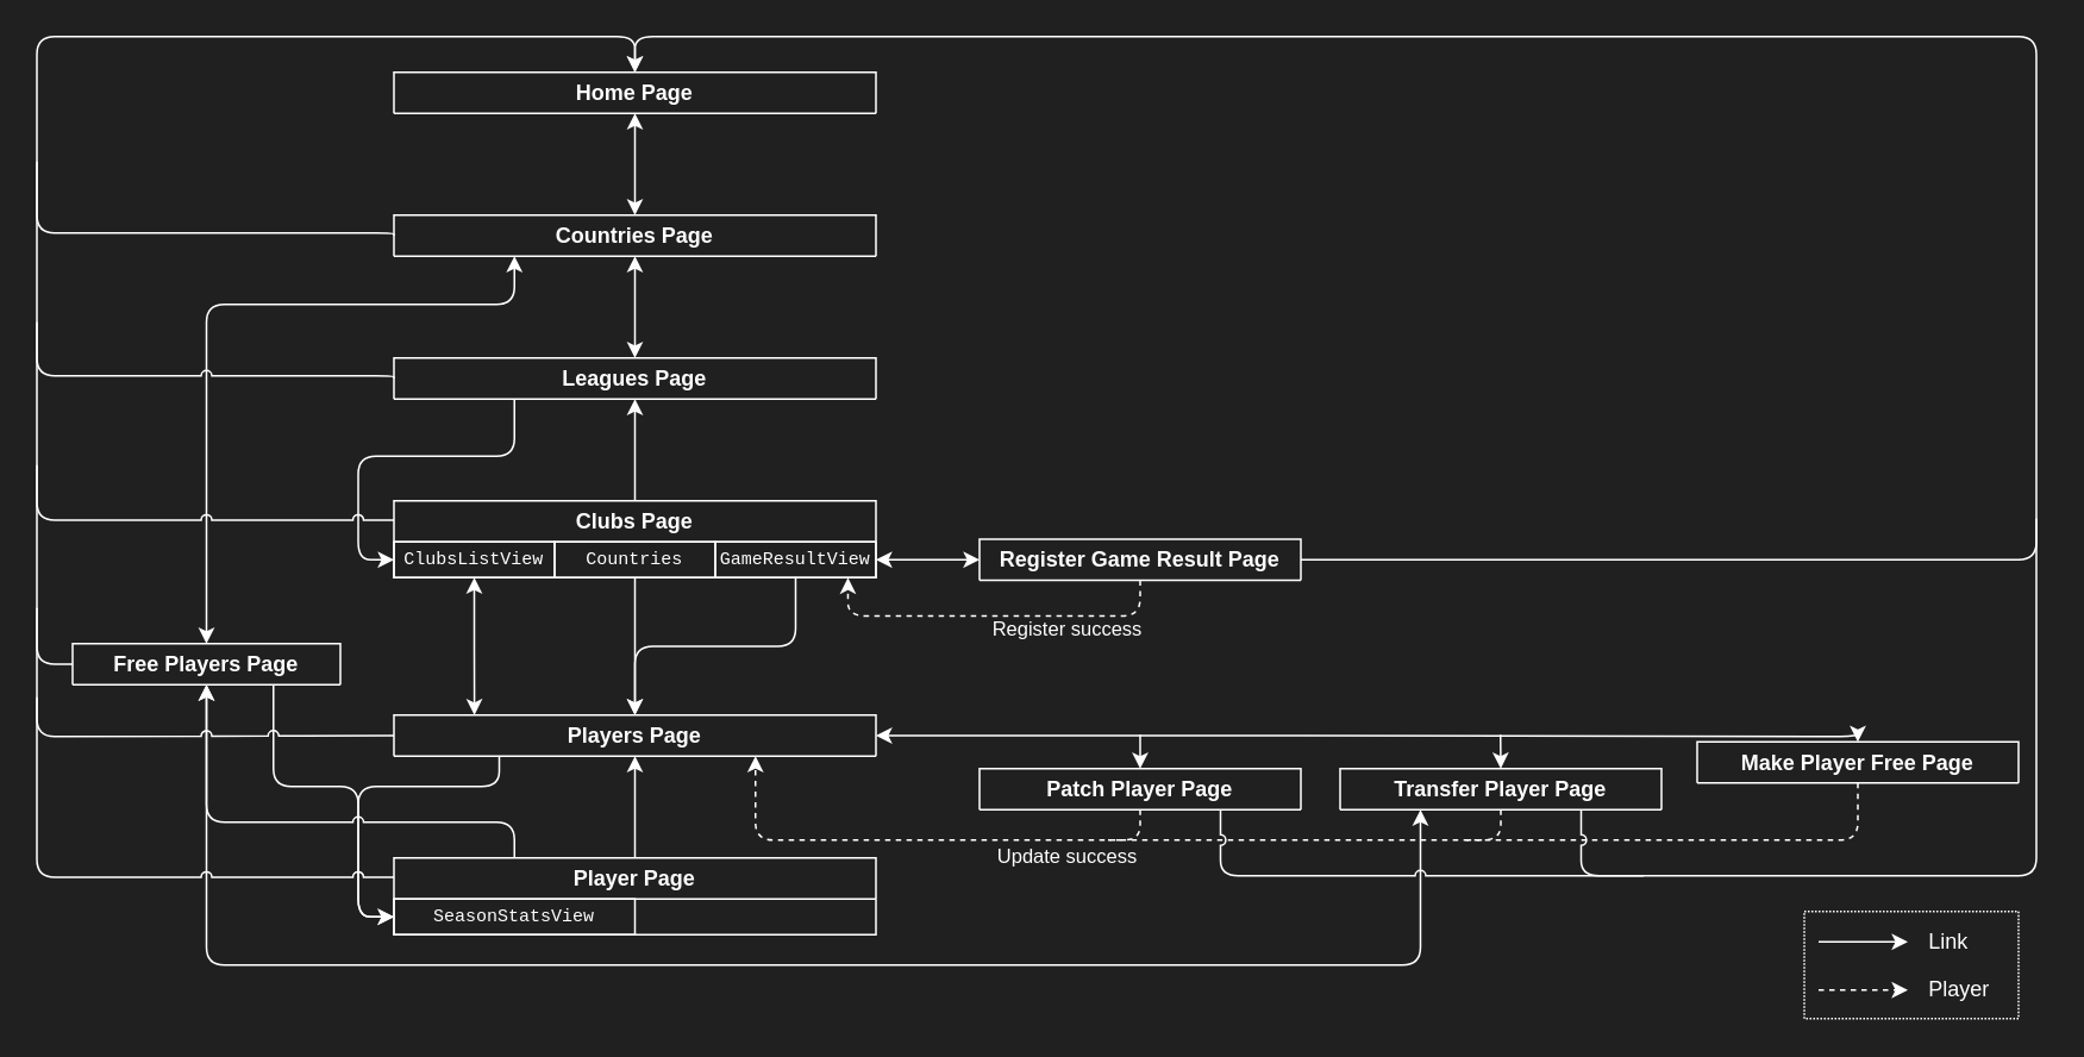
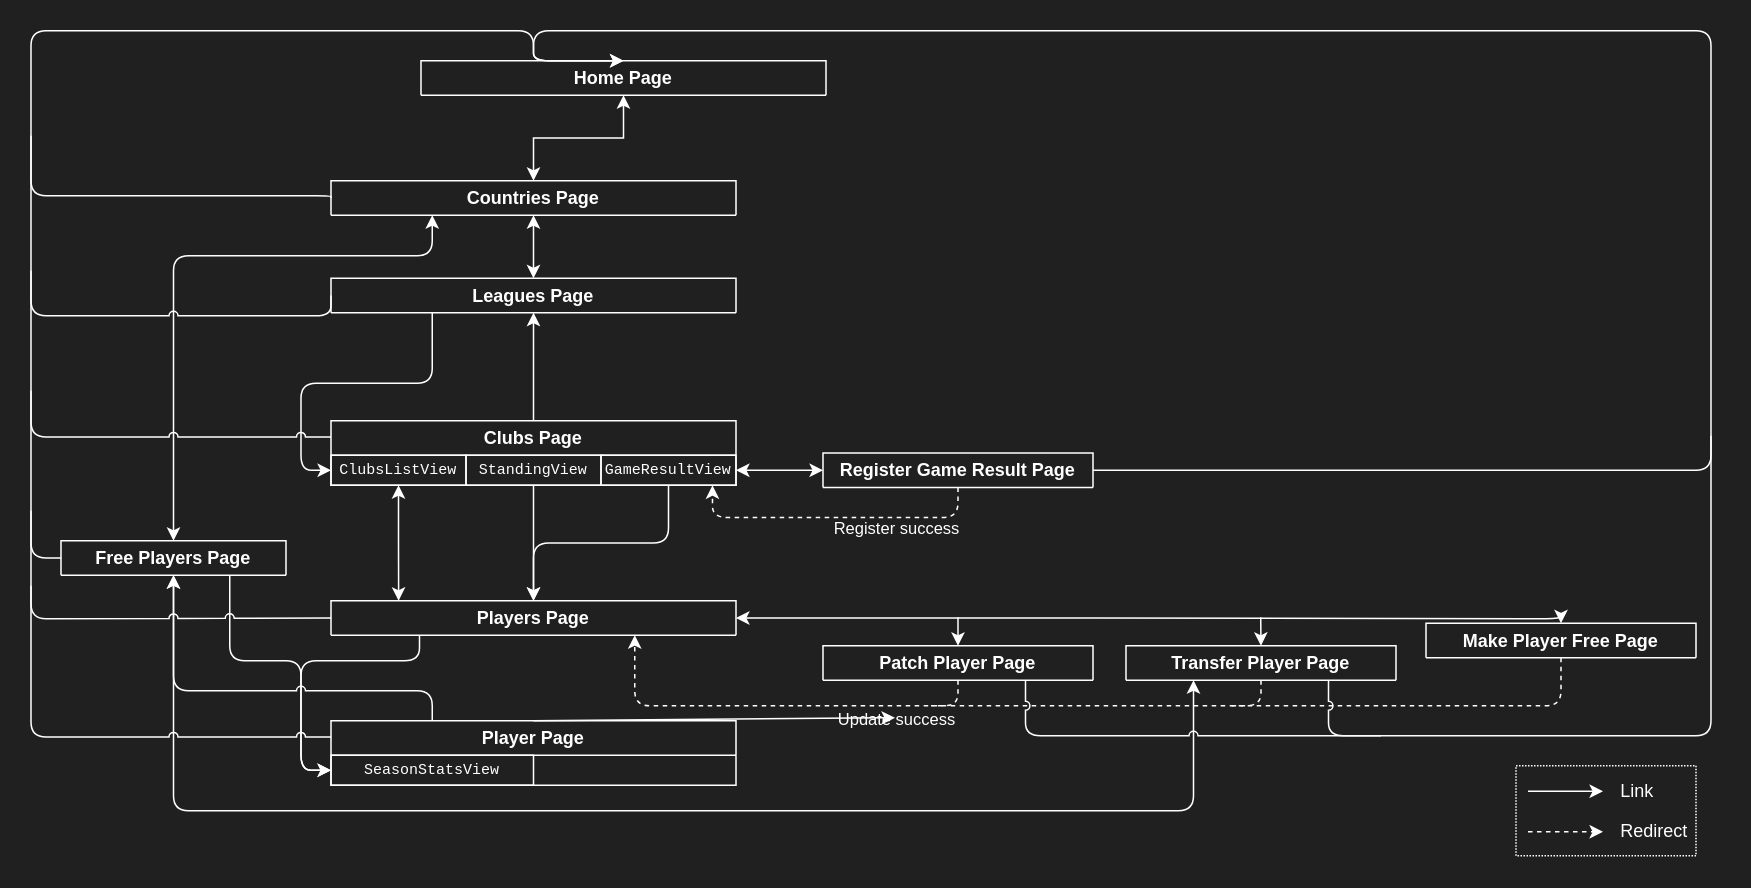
- <mxCell id="9" value="Home Page" style="swimlane;whiteSpace=wrap;html=1;fillColor=none;fontColor=#ffffff;strokeColor=#ffffff;" parent="1" vertex="1"><mxGeometry x="220" y="40" width="270" height="23" as="geometry" /></mxCell>
+ <mxCell id="9" value="Home Page" style="swimlane;whiteSpace=wrap;html=1;fillColor=none;fontColor=#ffffff;strokeColor=#ffffff;" parent="1" vertex="1"><mxGeometry x="280" y="40" width="270" height="23" as="geometry" /></mxCell>
- <mxCell id="14" value="Leagues Page" style="swimlane;whiteSpace=wrap;html=1;fillColor=none;fontColor=#ffffff;strokeColor=#ffffff;" parent="1" vertex="1"><mxGeometry x="220" y="200" width="270" height="23" as="geometry" /></mxCell>
+ <mxCell id="14" value="Leagues Page" style="swimlane;whiteSpace=wrap;html=1;fillColor=none;fontColor=#ffffff;strokeColor=#ffffff;" parent="1" vertex="1"><mxGeometry x="220" y="185" width="270" height="23" as="geometry" /></mxCell>
- <mxCell id="6" value="&lt;div style=&quot;font-family: Consolas, &amp;quot;Courier New&amp;quot;, monospace; font-size: 10px; line-height: 100%; white-space: pre;&quot;&gt;&lt;span style=&quot;font-size: 10px;&quot;&gt;Countries&lt;/span&gt;&lt;/div&gt;" style="rounded=0;whiteSpace=wrap;html=1;strokeWidth=1;fontSize=10;fontColor=#ffffff;fillColor=none;labelBackgroundColor=none;strokeColor=#ffffff;" parent="4" vertex="1"><mxGeometry x="90" y="23" width="90" height="20" as="geometry" /></mxCell>
+ <mxCell id="6" value="&lt;div style=&quot;font-family: Consolas, &amp;quot;Courier New&amp;quot;, monospace; font-size: 10px; line-height: 100%; white-space: pre;&quot;&gt;&lt;span style=&quot;font-size: 10px;&quot;&gt;StandingView&lt;/span&gt;&lt;/div&gt;" style="rounded=0;whiteSpace=wrap;html=1;strokeWidth=1;fontSize=10;fontColor=#ffffff;fillColor=none;labelBackgroundColor=none;strokeColor=#ffffff;" parent="4" vertex="1"><mxGeometry x="90" y="23" width="90" height="20" as="geometry" /></mxCell>
- <mxCell id="20" style="edgeStyle=orthogonalEdgeStyle;rounded=0;orthogonalLoop=1;jettySize=auto;html=1;exitX=0.5;exitY=0;exitDx=0;exitDy=0;entryX=0.5;entryY=1;entryDx=0;entryDy=0;startArrow=none;startFill=0;strokeColor=#ffffff;" parent="1" source="21" target="18" edge="1"><mxGeometry relative="1" as="geometry" /></mxCell>
+ <mxCell id="20" style="edgeStyle=orthogonalEdgeStyle;rounded=0;orthogonalLoop=1;jettySize=auto;html=1;exitX=0.5;exitY=0;exitDx=0;exitDy=0;startArrow=none;startFill=0;strokeColor=#ffffff;" parent="1" source="21" target="45" edge="1"><mxGeometry relative="1" as="geometry" /></mxCell>
- <mxCell id="28" value="Player" style="rounded=0;whiteSpace=wrap;html=1;strokeColor=#ffffff;align=left;opacity=0;fontColor=#ffffff;" parent="1" vertex="1"><mxGeometry x="1078" y="540.5" width="67" height="26.5" as="geometry" /></mxCell>
+ <mxCell id="28" value="Redirect" style="rounded=0;whiteSpace=wrap;html=1;strokeColor=#ffffff;align=left;opacity=0;fontColor=#ffffff;" parent="1" vertex="1"><mxGeometry x="1078" y="540.5" width="67" height="26.5" as="geometry" /></mxCell>
